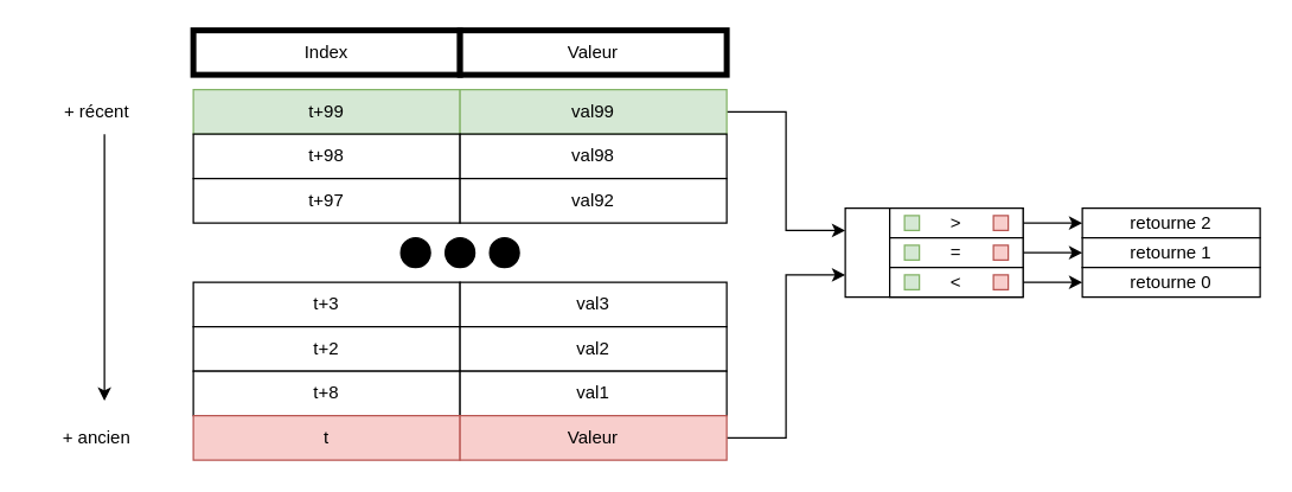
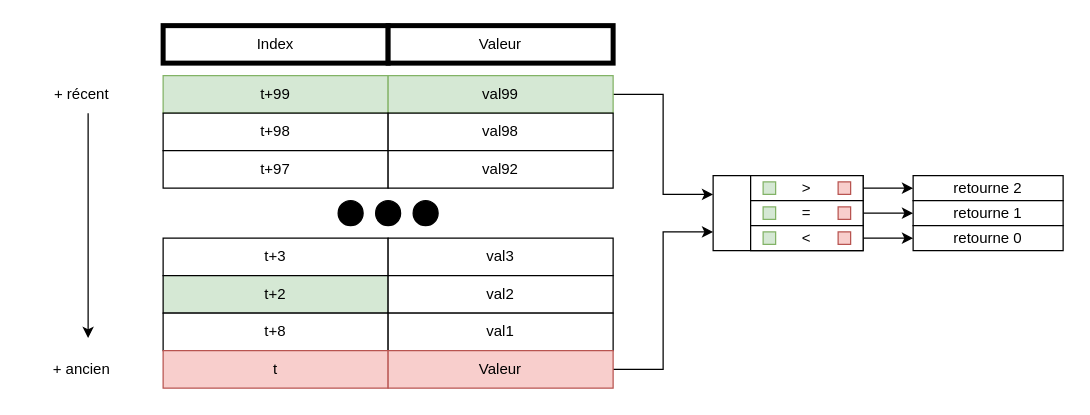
- <mxCell id="13" value="t+2" style="rounded=0;whiteSpace=wrap;html=1;" vertex="1" parent="1"><mxGeometry x="130" y="220" width="180" height="30" as="geometry" /></mxCell>
+ <mxCell id="13" value="t+2" style="rounded=0;whiteSpace=wrap;html=1;fillColor=#d5e8d4;" vertex="1" parent="1"><mxGeometry x="130" y="220" width="180" height="30" as="geometry" /></mxCell>
